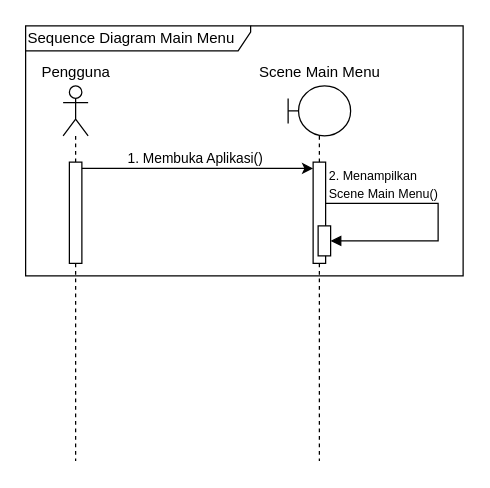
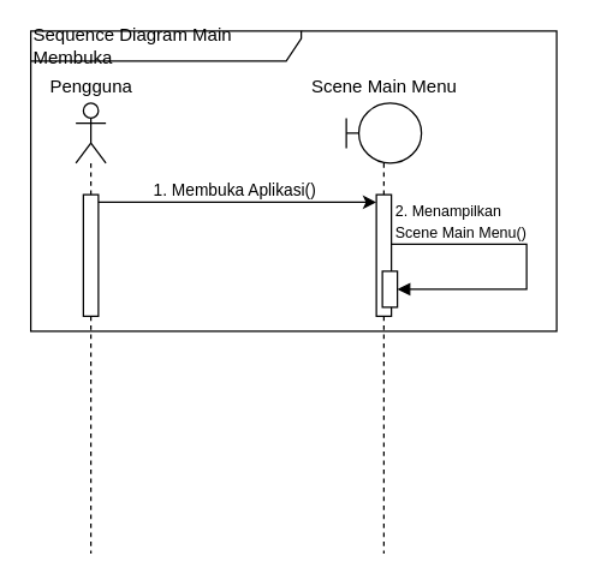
- <mxCell id="13" value="Sequence Diagram Main Menu" style="shape=umlFrame;whiteSpace=wrap;html=1;pointerEvents=0;width=180;height=20;align=left;" parent="1" vertex="1"><mxGeometry x="20" y="20" width="350" height="200" as="geometry" /></mxCell>
+ <mxCell id="13" value="Sequence Diagram Main Membuka" style="shape=umlFrame;whiteSpace=wrap;html=1;pointerEvents=0;width=180;height=20;align=left;" parent="1" vertex="1"><mxGeometry x="20" y="20" width="350" height="200" as="geometry" /></mxCell>
